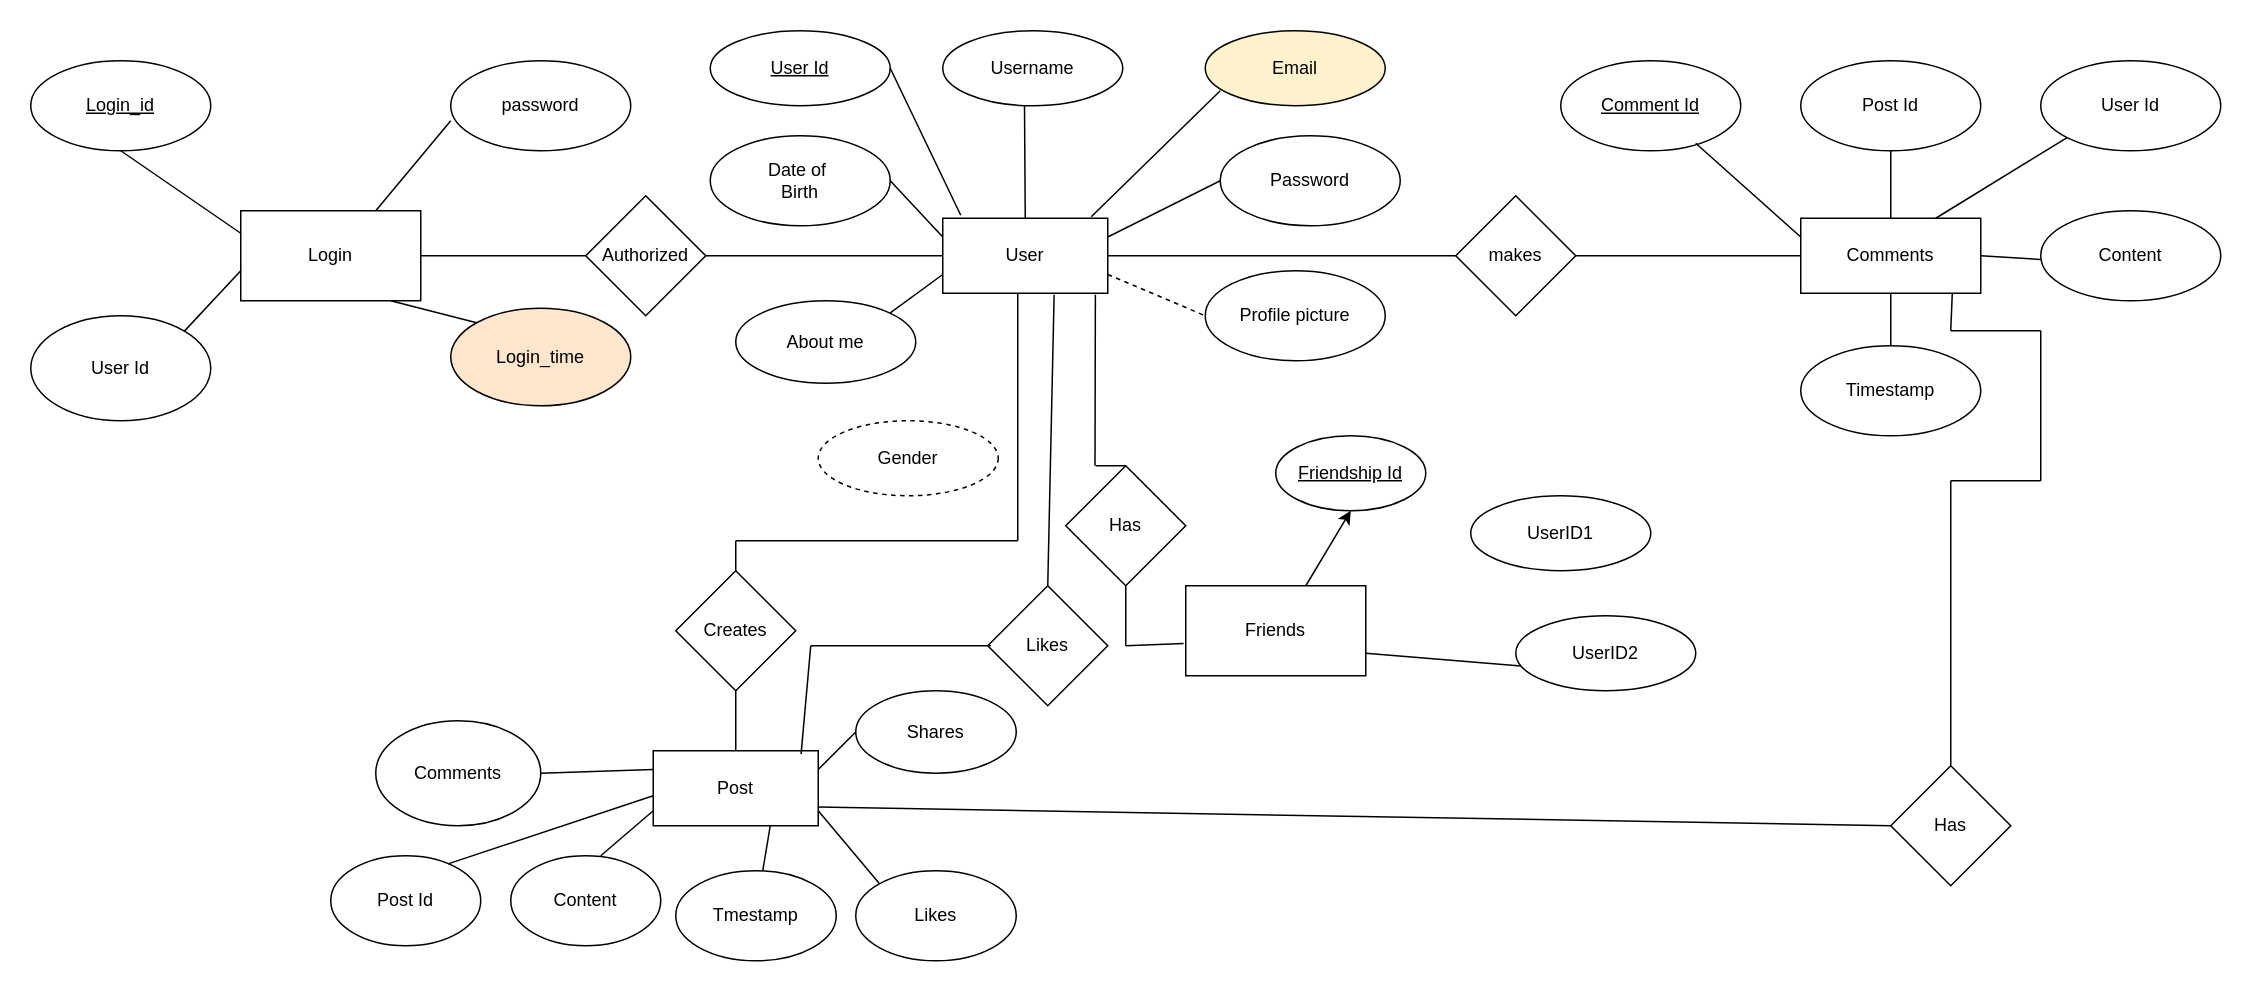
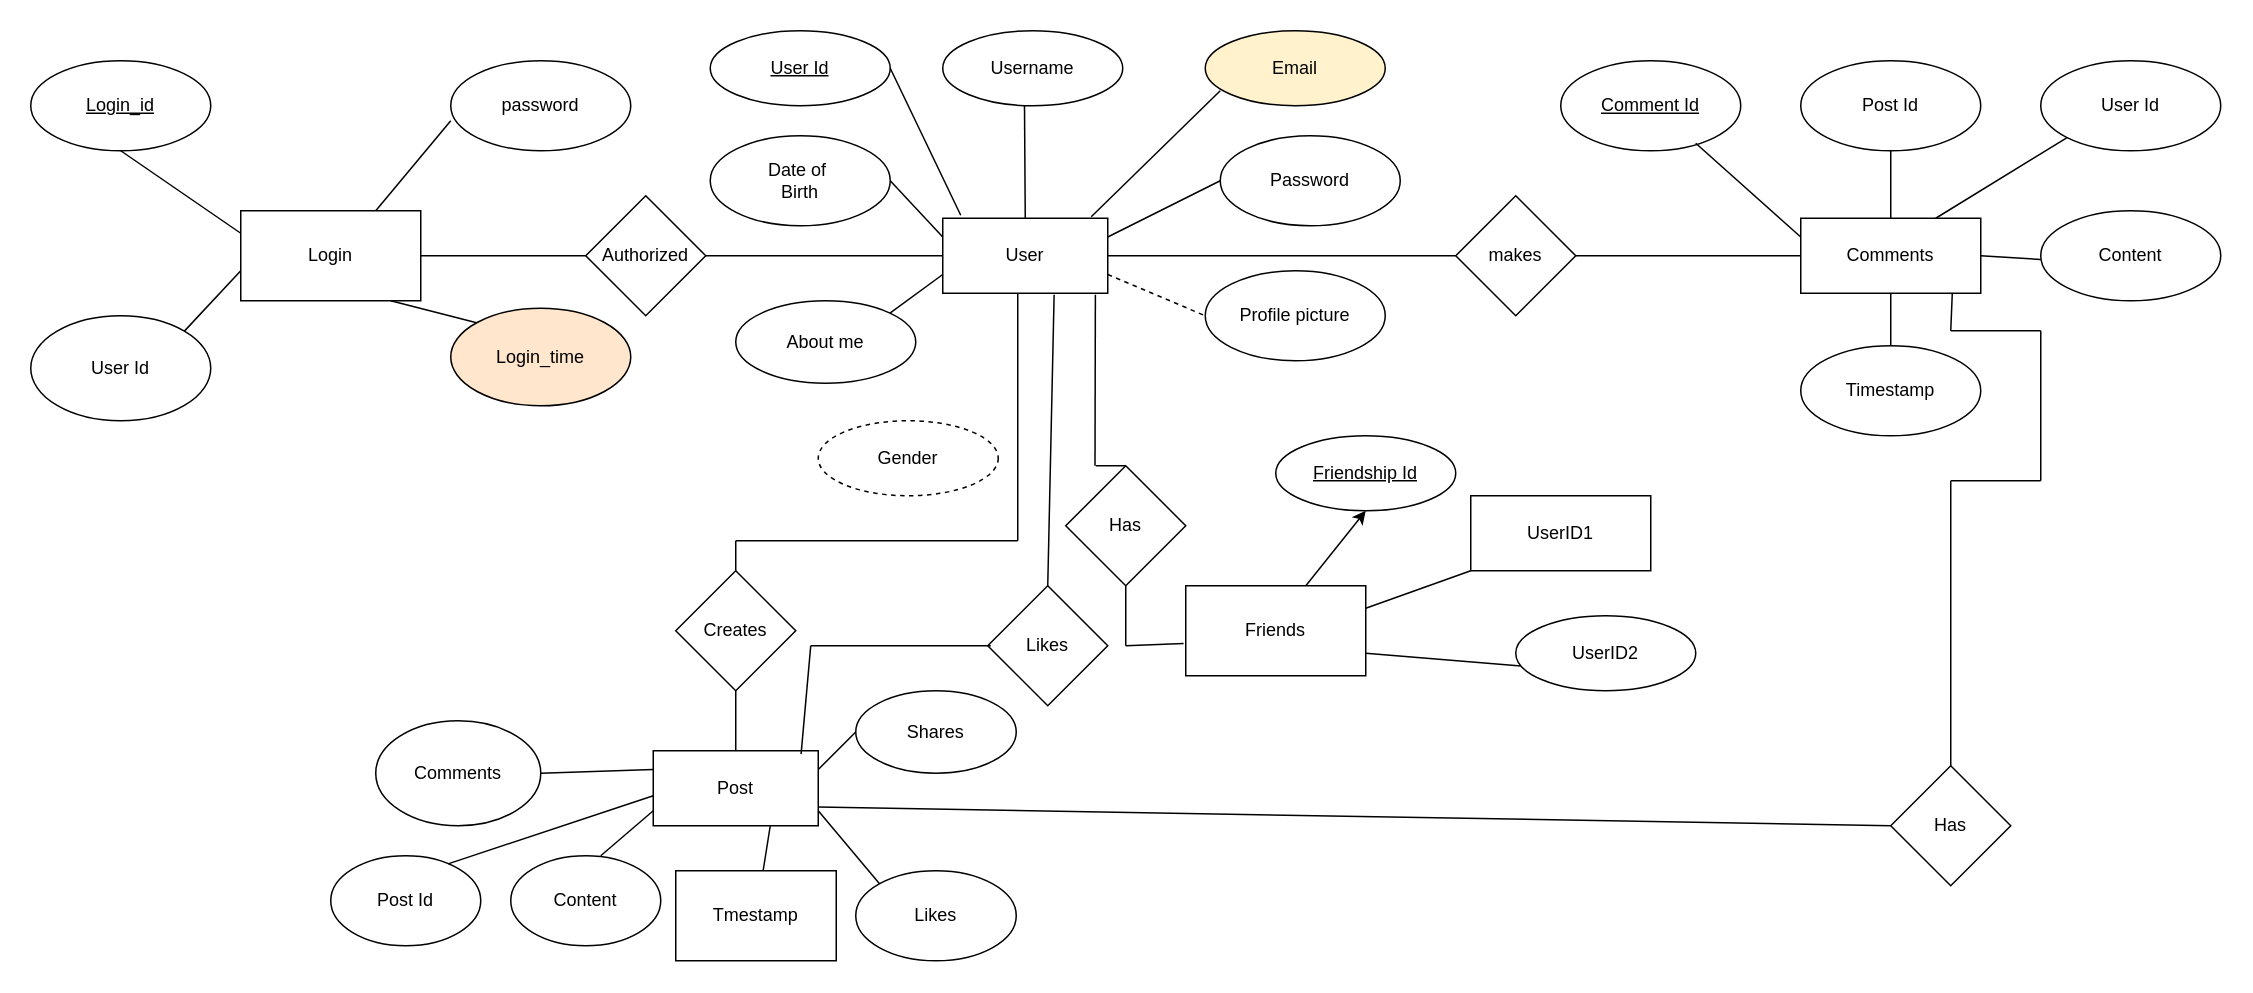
- <mxCell id="37" value="&lt;u&gt;Friendship Id&lt;/u&gt;" style="ellipse;whiteSpace=wrap;html=1;align=center;" parent="1" vertex="1"><mxGeometry x="850" y="290" width="100" height="50" as="geometry" /></mxCell>
+ <mxCell id="37" value="&lt;u&gt;Friendship Id&lt;/u&gt;" style="ellipse;whiteSpace=wrap;html=1;align=center;" parent="1" vertex="1"><mxGeometry x="850" y="290" width="120" height="50" as="geometry" /></mxCell>
- <mxCell id="38" value="UserID1" style="ellipse;whiteSpace=wrap;html=1;" parent="1" vertex="1"><mxGeometry x="980" y="330" width="120" height="50" as="geometry" /></mxCell>
+ <mxCell id="38" value="UserID1" style="whiteSpace=wrap;html=1;rounded=0;" parent="1" vertex="1"><mxGeometry x="980" y="330" width="120" height="50" as="geometry" /></mxCell>
+ <mxCell id="41" value="" style="endArrow=none;html=1;rounded=0;exitX=1;exitY=0.25;exitDx=0;exitDy=0;entryX=0;entryY=1;entryDx=0;entryDy=0;" parent="1" source="36" target="38" edge="1"><mxGeometry width="50" height="50" relative="1" as="geometry"><mxPoint x="1040" y="440" as="sourcePoint" /><mxPoint x="1090" y="390" as="targetPoint" /></mxGeometry></mxCell>
- <mxCell id="26" value="Tmestamp" style="ellipse;whiteSpace=wrap;html=1;" parent="1" vertex="1"><mxGeometry x="450" y="580" width="107" height="60" as="geometry" /></mxCell>
+ <mxCell id="26" value="Tmestamp" style="whiteSpace=wrap;html=1;rounded=0;" parent="1" vertex="1"><mxGeometry x="450" y="580" width="107" height="60" as="geometry" /></mxCell>
